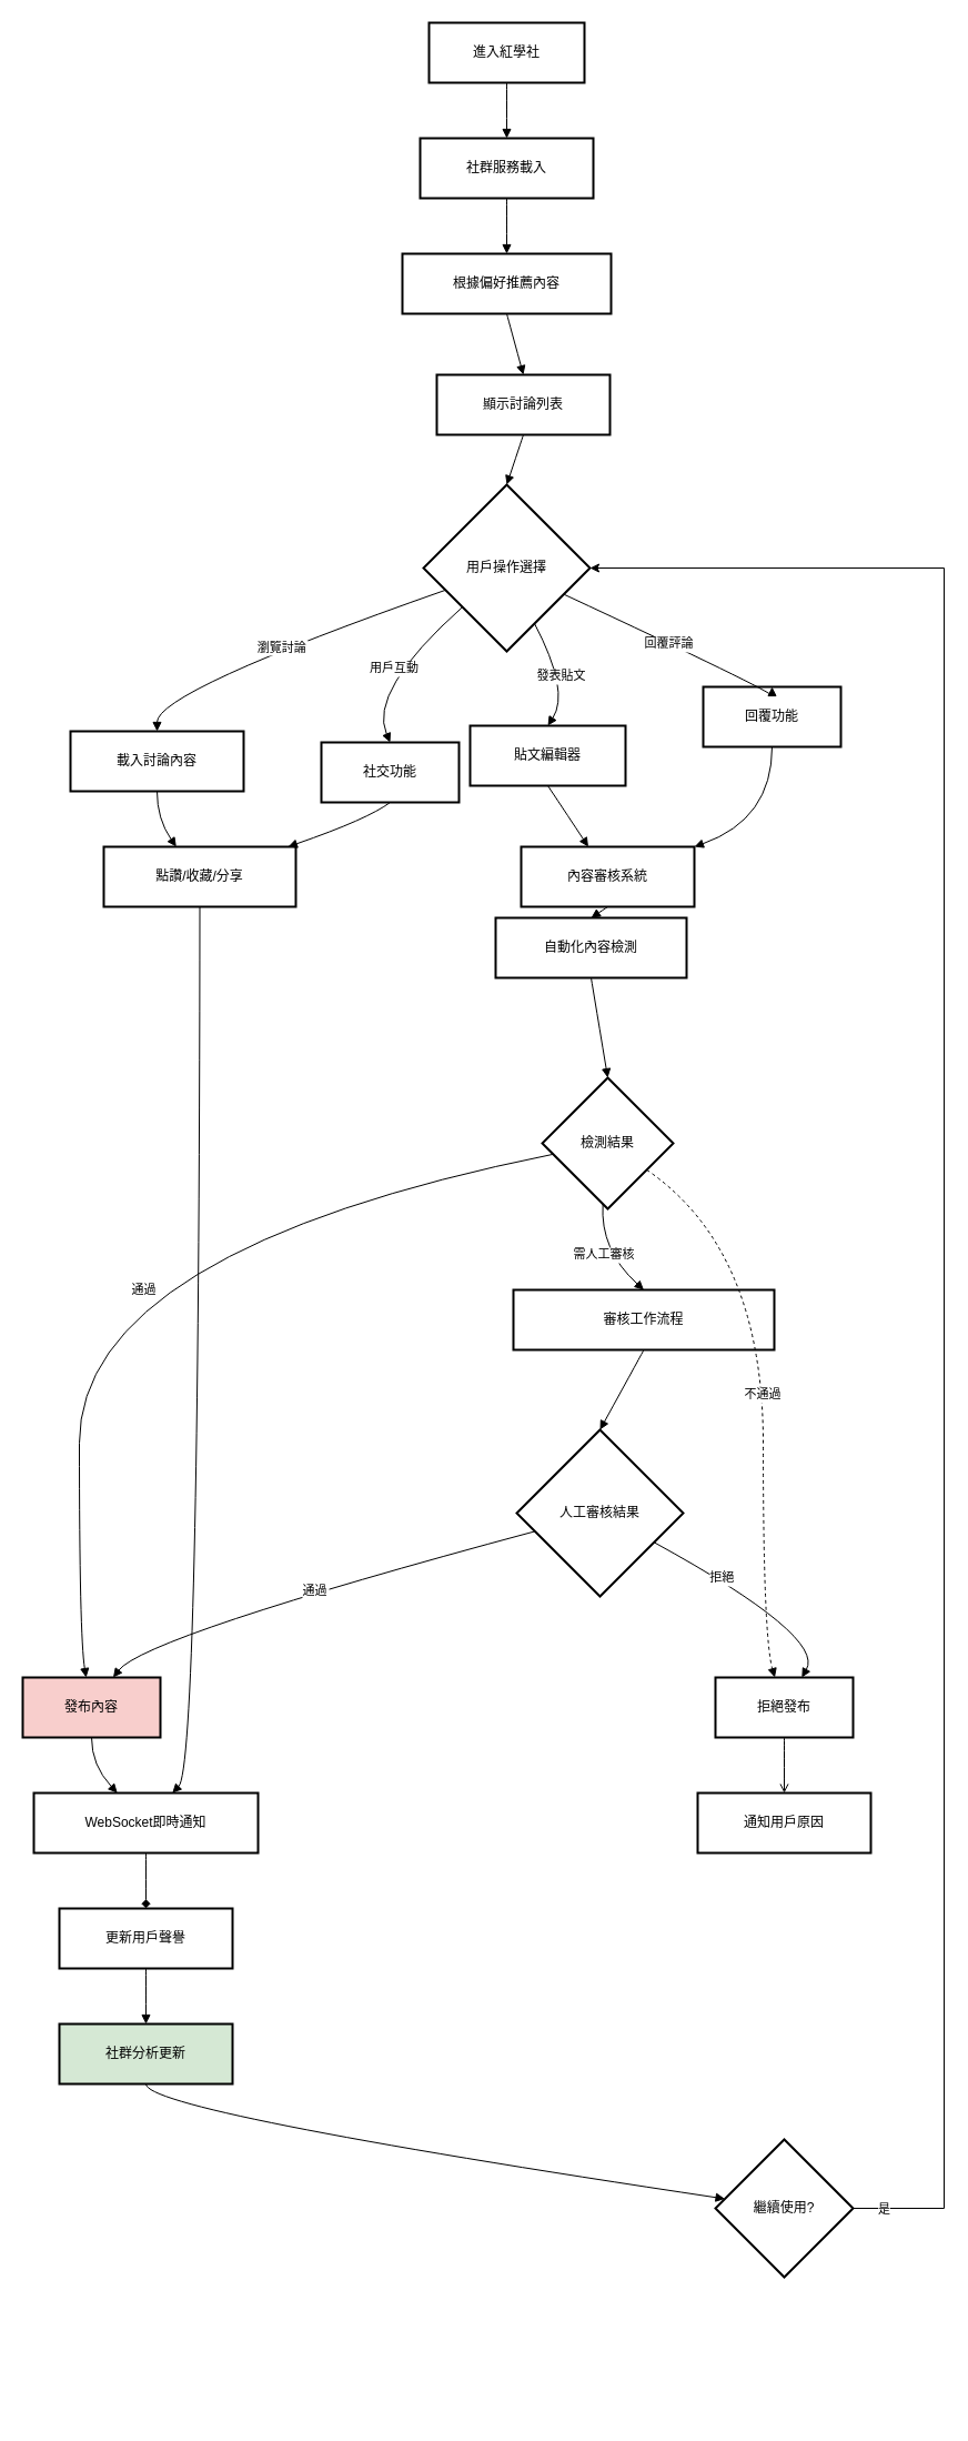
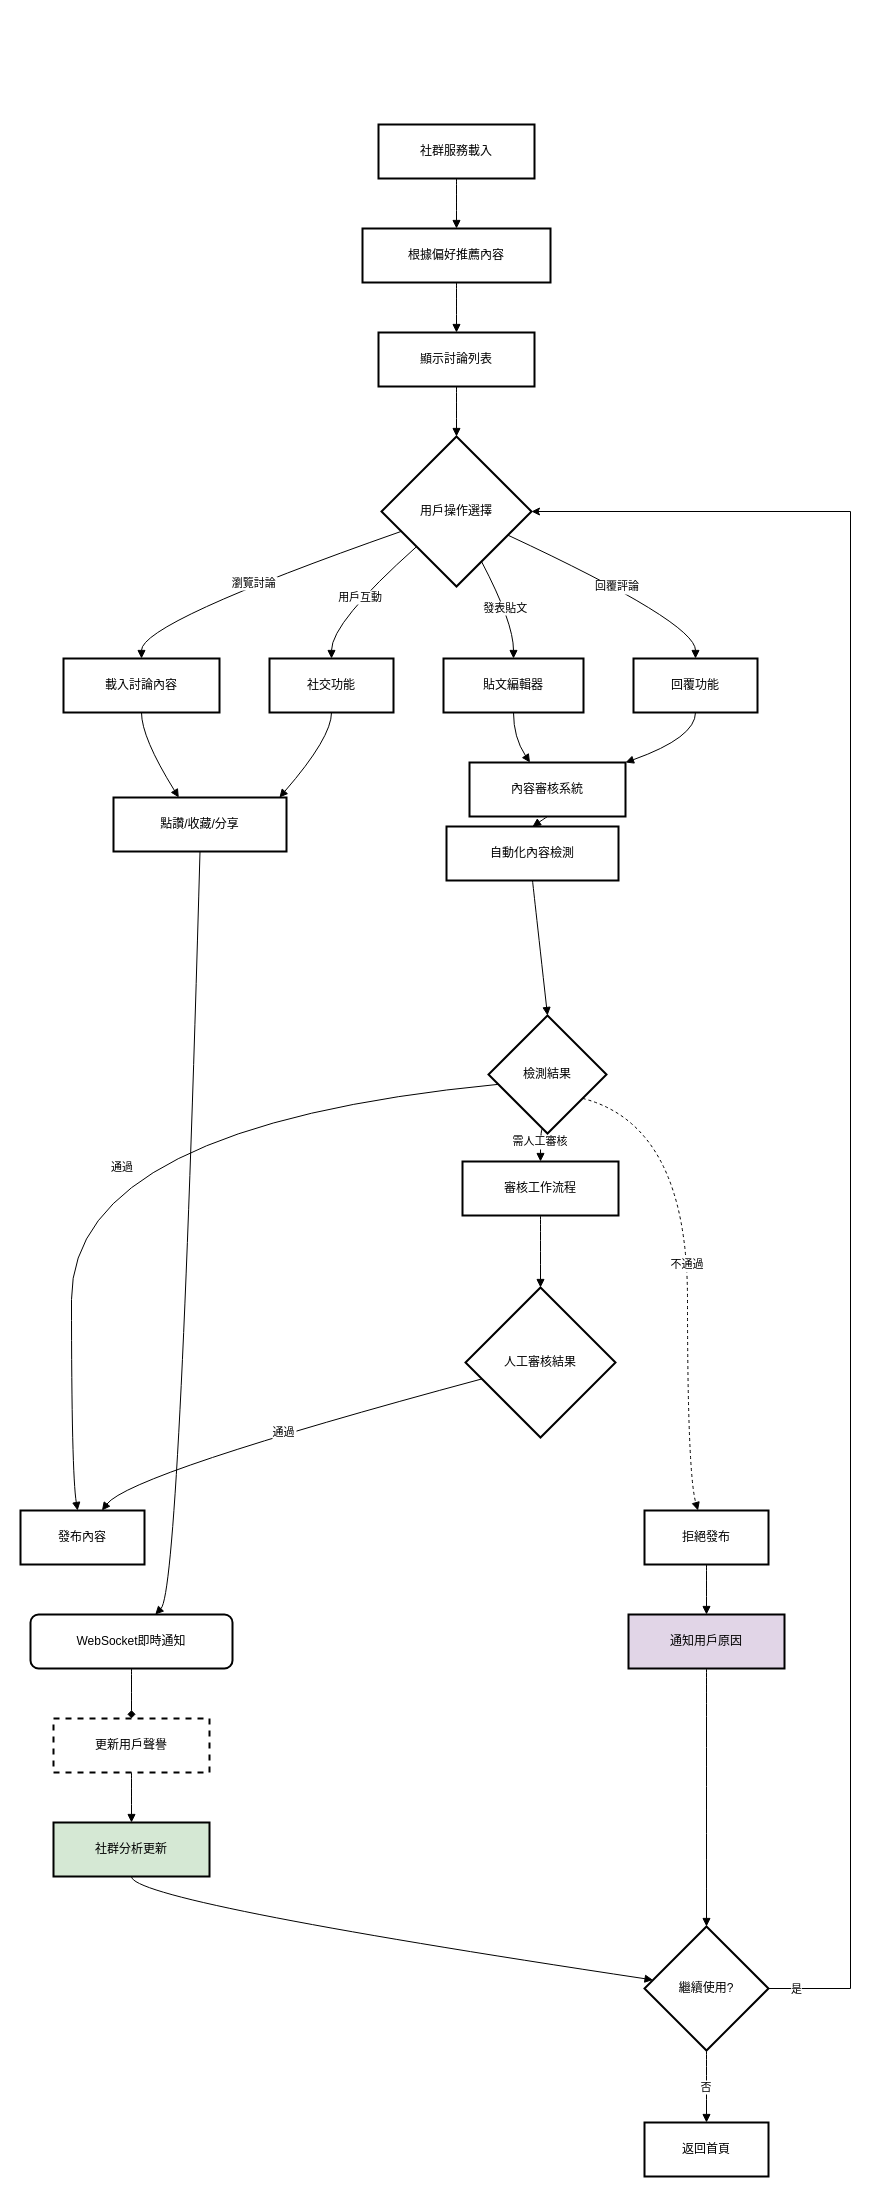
- <mxCell id="2" value="進入紅學社" style="whiteSpace=wrap;strokeWidth=2;" vertex="1" parent="1"><mxGeometry x="386" y="20" width="140" height="54" as="geometry" /></mxCell>
- <mxCell id="27" value="" style="curved=1;startArrow=none;endArrow=block;exitX=0.5;exitY=1;entryX=0.5;entryY=0;rounded=0;" edge="1" parent="1" source="2" target="3"><mxGeometry relative="1" as="geometry"><Array as="points" /></mxGeometry></mxCell>
- <mxCell id="5" value="顯示討論列表" style="whiteSpace=wrap;strokeWidth=2;" vertex="1" parent="1"><mxGeometry x="393" y="337" width="156" height="54" as="geometry" /></mxCell>
+ <mxCell id="5" value="顯示討論列表" style="whiteSpace=wrap;strokeWidth=2;" vertex="1" parent="1"><mxGeometry x="378" y="332" width="156" height="54" as="geometry" /></mxCell>
- <mxCell id="9" value="回覆功能" style="whiteSpace=wrap;strokeWidth=2;" vertex="1" parent="1"><mxGeometry x="633" y="618" width="124" height="54" as="geometry" /></mxCell>
+ <mxCell id="9" value="回覆功能" style="whiteSpace=wrap;strokeWidth=2;" vertex="1" parent="1"><mxGeometry x="633" y="658" width="124" height="54" as="geometry" /></mxCell>
- <mxCell id="8" value="貼文編輯器" style="whiteSpace=wrap;strokeWidth=2;" vertex="1" parent="1"><mxGeometry x="423" y="653" width="140" height="54" as="geometry" /></mxCell>
+ <mxCell id="8" value="貼文編輯器" style="whiteSpace=wrap;strokeWidth=2;" vertex="1" parent="1"><mxGeometry x="443" y="658" width="140" height="54" as="geometry" /></mxCell>
- <mxCell id="10" value="社交功能" style="whiteSpace=wrap;strokeWidth=2;" vertex="1" parent="1"><mxGeometry x="289" y="668" width="124" height="54" as="geometry" /></mxCell>
+ <mxCell id="10" value="社交功能" style="whiteSpace=wrap;strokeWidth=2;" vertex="1" parent="1"><mxGeometry x="269" y="658" width="124" height="54" as="geometry" /></mxCell>
- <mxCell id="21" value="點讚/收藏/分享" style="whiteSpace=wrap;strokeWidth=2;" vertex="1" parent="1"><mxGeometry x="93" y="762" width="173" height="54" as="geometry" /></mxCell>
+ <mxCell id="21" value="點讚/收藏/分享" style="whiteSpace=wrap;strokeWidth=2;" vertex="1" parent="1"><mxGeometry x="113" y="797" width="173" height="54" as="geometry" /></mxCell>
- <mxCell id="13" value="檢測結果" style="rhombus;strokeWidth=2;whiteSpace=wrap;" vertex="1" parent="1"><mxGeometry x="488" y="970" width="118" height="118" as="geometry" /></mxCell>
+ <mxCell id="13" value="檢測結果" style="rhombus;strokeWidth=2;whiteSpace=wrap;" vertex="1" parent="1"><mxGeometry x="488" y="1015" width="118" height="118" as="geometry" /></mxCell>
- <mxCell id="15" value="審核工作流程" style="whiteSpace=wrap;strokeWidth=2;" vertex="1" parent="1"><mxGeometry x="462" y="1161" width="235" height="54" as="geometry" /></mxCell>
+ <mxCell id="15" value="審核工作流程" style="whiteSpace=wrap;strokeWidth=2;" vertex="1" parent="1"><mxGeometry x="462" y="1161" width="156" height="54" as="geometry" /></mxCell>
- <mxCell id="44" value="拒絕" style="curved=1;startArrow=none;endArrow=block;exitX=1;exitY=0.77;entryX=0.63;entryY=-0.01;rounded=0;" edge="1" parent="1" source="17" target="16"><mxGeometry x="-0.369" y="2" relative="1" as="geometry"><Array as="points"><mxPoint x="743" y="1473" /></Array><mxPoint as="offset" /></mxGeometry></mxCell>
- <mxCell id="14" value="發布內容" style="whiteSpace=wrap;strokeWidth=2;fillColor=#f8cecc;" vertex="1" parent="1"><mxGeometry x="20" y="1510" width="124" height="54" as="geometry" /></mxCell>
+ <mxCell id="14" value="發布內容" style="whiteSpace=wrap;strokeWidth=2;" vertex="1" parent="1"><mxGeometry x="20" y="1510" width="124" height="54" as="geometry" /></mxCell>
- <mxCell id="45" value="" style="curved=1;startArrow=none;endArrow=block;exitX=0.5;exitY=0.99;entryX=0.37;entryY=-0.01;rounded=0;" edge="1" parent="1" source="14" target="18"><mxGeometry relative="1" as="geometry"><Array as="points"><mxPoint x="82" y="1589" /></Array></mxGeometry></mxCell>
- <mxCell id="51" value="" style="curved=1;startArrow=none;endArrow=open;exitX=0.5;exitY=0.99;entryX=0.5;entryY=-0.01;rounded=0;" edge="1" parent="1" source="16" target="22"><mxGeometry relative="1" as="geometry"><Array as="points" /></mxGeometry></mxCell>
+ <mxCell id="51" value="" style="curved=1;startArrow=none;endArrow=block;exitX=0.5;exitY=0.99;entryX=0.5;entryY=-0.01;rounded=0;" edge="1" parent="1" source="16" target="22"><mxGeometry relative="1" as="geometry"><Array as="points" /></mxGeometry></mxCell>
- <mxCell id="18" value="WebSocket即時通知" style="whiteSpace=wrap;strokeWidth=2;" vertex="1" parent="1"><mxGeometry x="30" y="1614" width="202" height="54" as="geometry" /></mxCell>
+ <mxCell id="18" value="WebSocket即時通知" style="whiteSpace=wrap;strokeWidth=2;rounded=1;" vertex="1" parent="1"><mxGeometry x="30" y="1614" width="202" height="54" as="geometry" /></mxCell>
- <mxCell id="22" value="通知用戶原因" style="whiteSpace=wrap;strokeWidth=2;" vertex="1" parent="1"><mxGeometry x="628" y="1614" width="156" height="54" as="geometry" /></mxCell>
+ <mxCell id="22" value="通知用戶原因" style="whiteSpace=wrap;strokeWidth=2;fillColor=#e1d5e7;" vertex="1" parent="1"><mxGeometry x="628" y="1614" width="156" height="54" as="geometry" /></mxCell>
- <mxCell id="19" value="更新用戶聲譽" style="whiteSpace=wrap;strokeWidth=2;" vertex="1" parent="1"><mxGeometry x="53" y="1718" width="156" height="54" as="geometry" /></mxCell>
+ <mxCell id="19" value="更新用戶聲譽" style="whiteSpace=wrap;strokeWidth=2;dashed=1;" vertex="1" parent="1"><mxGeometry x="53" y="1718" width="156" height="54" as="geometry" /></mxCell>
+ <mxCell id="53" value="" style="curved=1;startArrow=none;endArrow=block;exitX=0.5;exitY=0.99;entryX=0.5;entryY=0;rounded=0;" edge="1" parent="1" source="22" target="25"><mxGeometry relative="1" as="geometry"><Array as="points" /></mxGeometry></mxCell>
+ <mxCell id="54" value="否" style="curved=1;startArrow=none;endArrow=block;exitX=0.5;exitY=1;entryX=0.5;entryY=0;rounded=0;" edge="1" parent="1" source="25" target="26"><mxGeometry relative="1" as="geometry"><Array as="points" /></mxGeometry></mxCell>
+ <mxCell id="26" value="返回首頁" style="whiteSpace=wrap;strokeWidth=2;" vertex="1" parent="1"><mxGeometry x="644" y="2122" width="124" height="54" as="geometry" /></mxCell>
